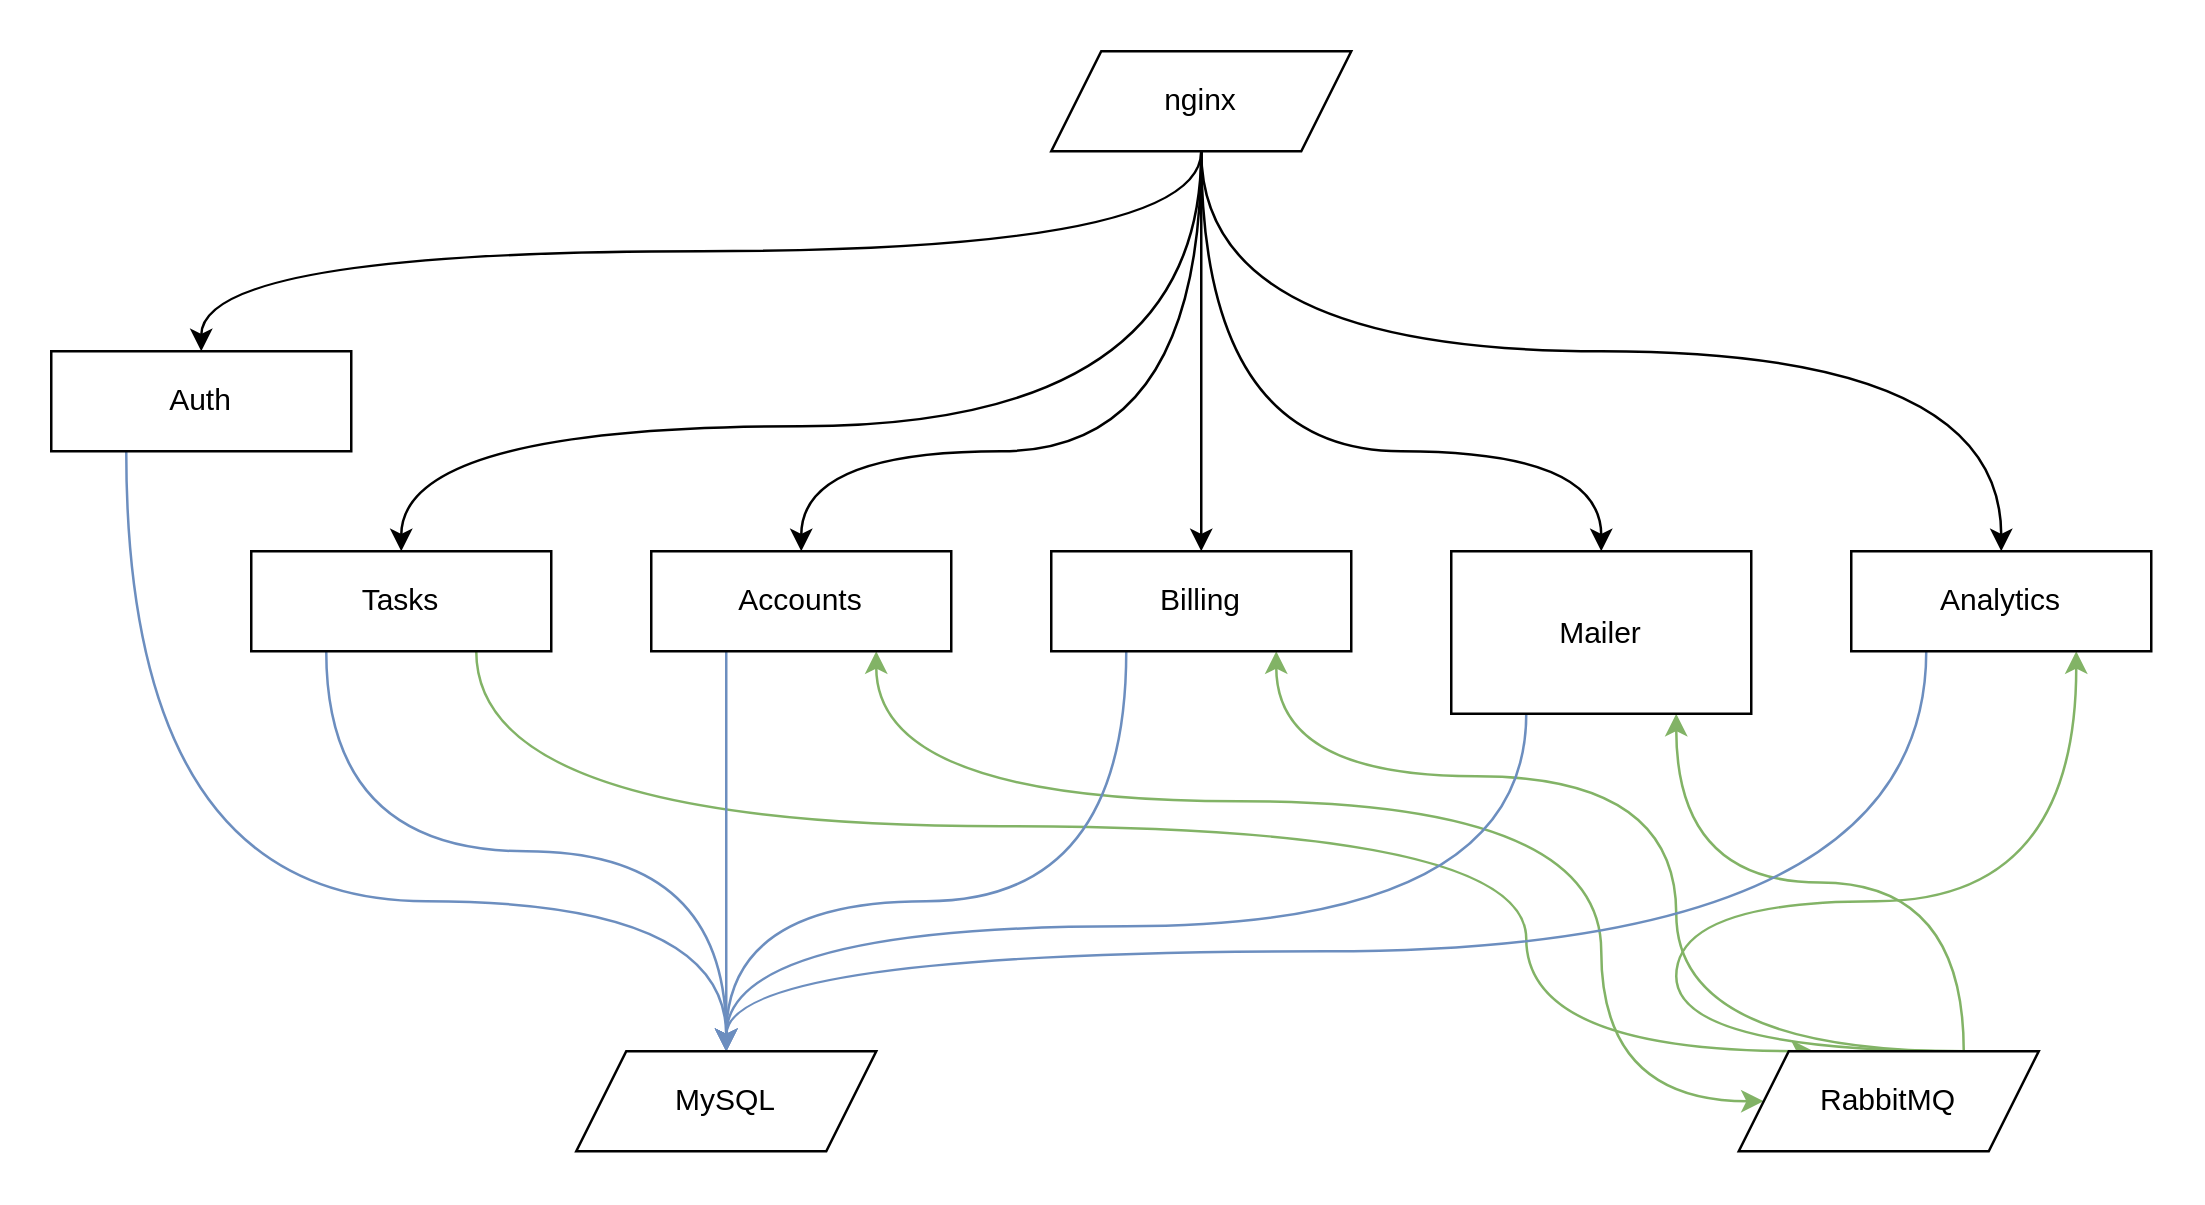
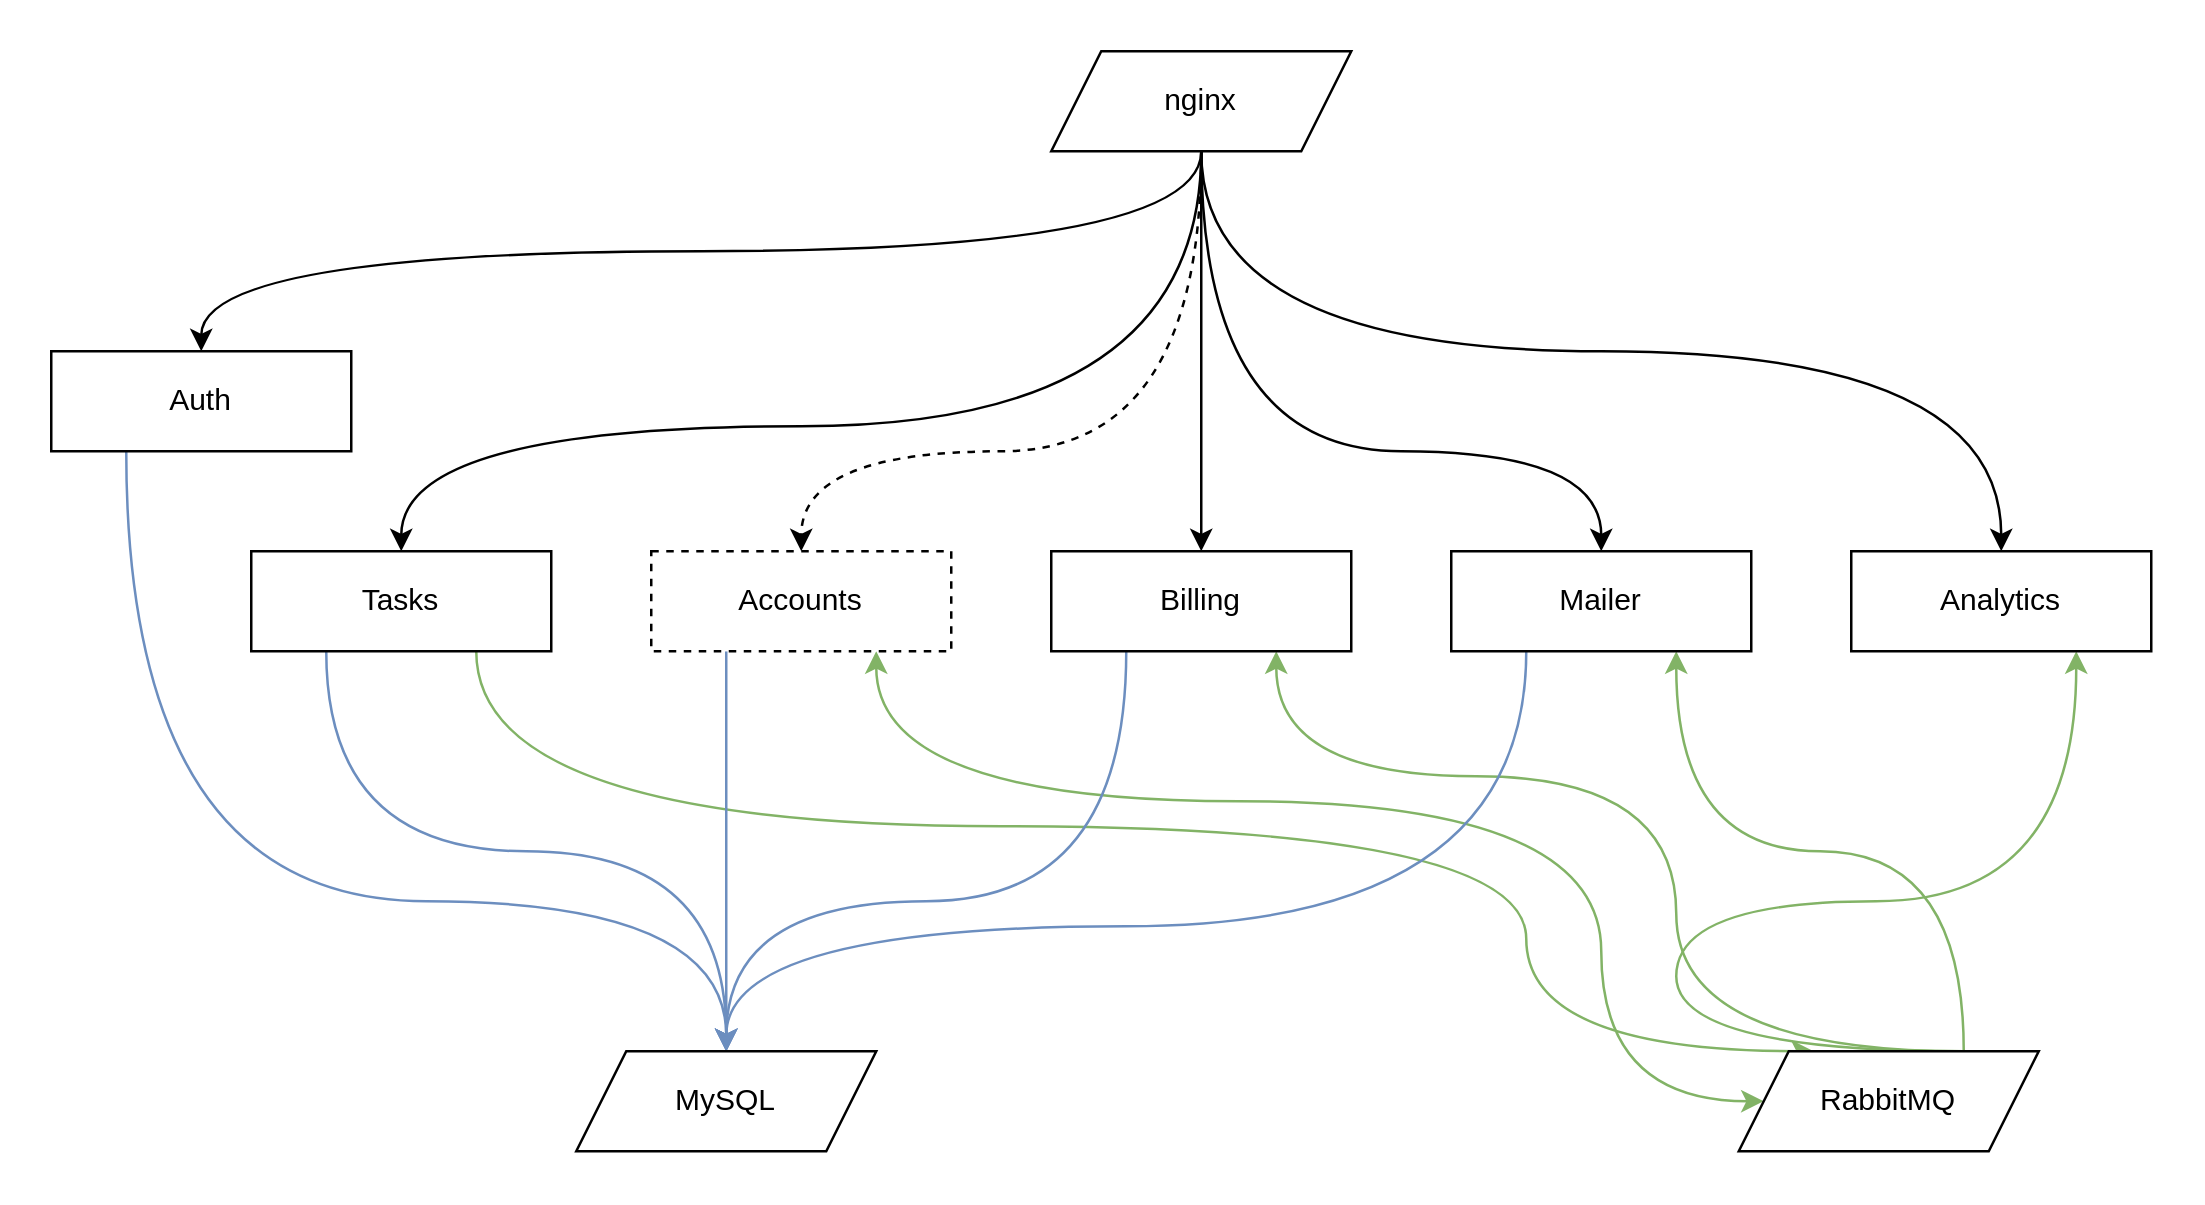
- <mxCell id="23" style="rounded=0;orthogonalLoop=1;jettySize=auto;html=1;exitX=0.5;exitY=1;exitDx=0;exitDy=0;startArrow=none;startFill=0;endArrow=classic;endFill=1;edgeStyle=orthogonalEdgeStyle;elbow=vertical;curved=1;" edge="1" parent="1" source="27" target="9"><mxGeometry relative="1" as="geometry"><Array as="points"><mxPoint x="480" y="180" /><mxPoint x="320" y="180" /></Array></mxGeometry></mxCell>
+ <mxCell id="23" style="rounded=0;orthogonalLoop=1;jettySize=auto;html=1;exitX=0.5;exitY=1;exitDx=0;exitDy=0;startArrow=none;startFill=0;endArrow=classic;endFill=1;edgeStyle=orthogonalEdgeStyle;elbow=vertical;curved=1;dashed=1;" edge="1" parent="1" source="27" target="9"><mxGeometry relative="1" as="geometry"><Array as="points"><mxPoint x="480" y="180" /><mxPoint x="320" y="180" /></Array></mxGeometry></mxCell>
- <mxCell id="9" value="Accounts" style="rounded=0;whiteSpace=wrap;html=1;" vertex="1" parent="1"><mxGeometry x="260" y="220" width="120" height="40" as="geometry" /></mxCell>
+ <mxCell id="9" value="Accounts" style="rounded=0;whiteSpace=wrap;html=1;dashed=1;" vertex="1" parent="1"><mxGeometry x="260" y="220" width="120" height="40" as="geometry" /></mxCell>
- <mxCell id="15" value="Mailer" style="rounded=0;whiteSpace=wrap;html=1;" vertex="1" parent="1"><mxGeometry x="580" y="220" width="120" height="65" as="geometry" /></mxCell>
+ <mxCell id="15" value="Mailer" style="rounded=0;whiteSpace=wrap;html=1;" vertex="1" parent="1"><mxGeometry x="580" y="220" width="120" height="40" as="geometry" /></mxCell>
- <mxCell id="16" style="edgeStyle=orthogonalEdgeStyle;curved=1;rounded=0;orthogonalLoop=1;jettySize=auto;html=1;exitX=0.25;exitY=1;exitDx=0;exitDy=0;startArrow=none;startFill=0;endArrow=classic;endFill=1;elbow=vertical;fillColor=#dae8fc;strokeColor=#6c8ebf;" edge="1" parent="1" source="18" target="19"><mxGeometry relative="1" as="geometry"><Array as="points"><mxPoint x="770" y="380" /><mxPoint x="290" y="380" /></Array></mxGeometry></mxCell>
